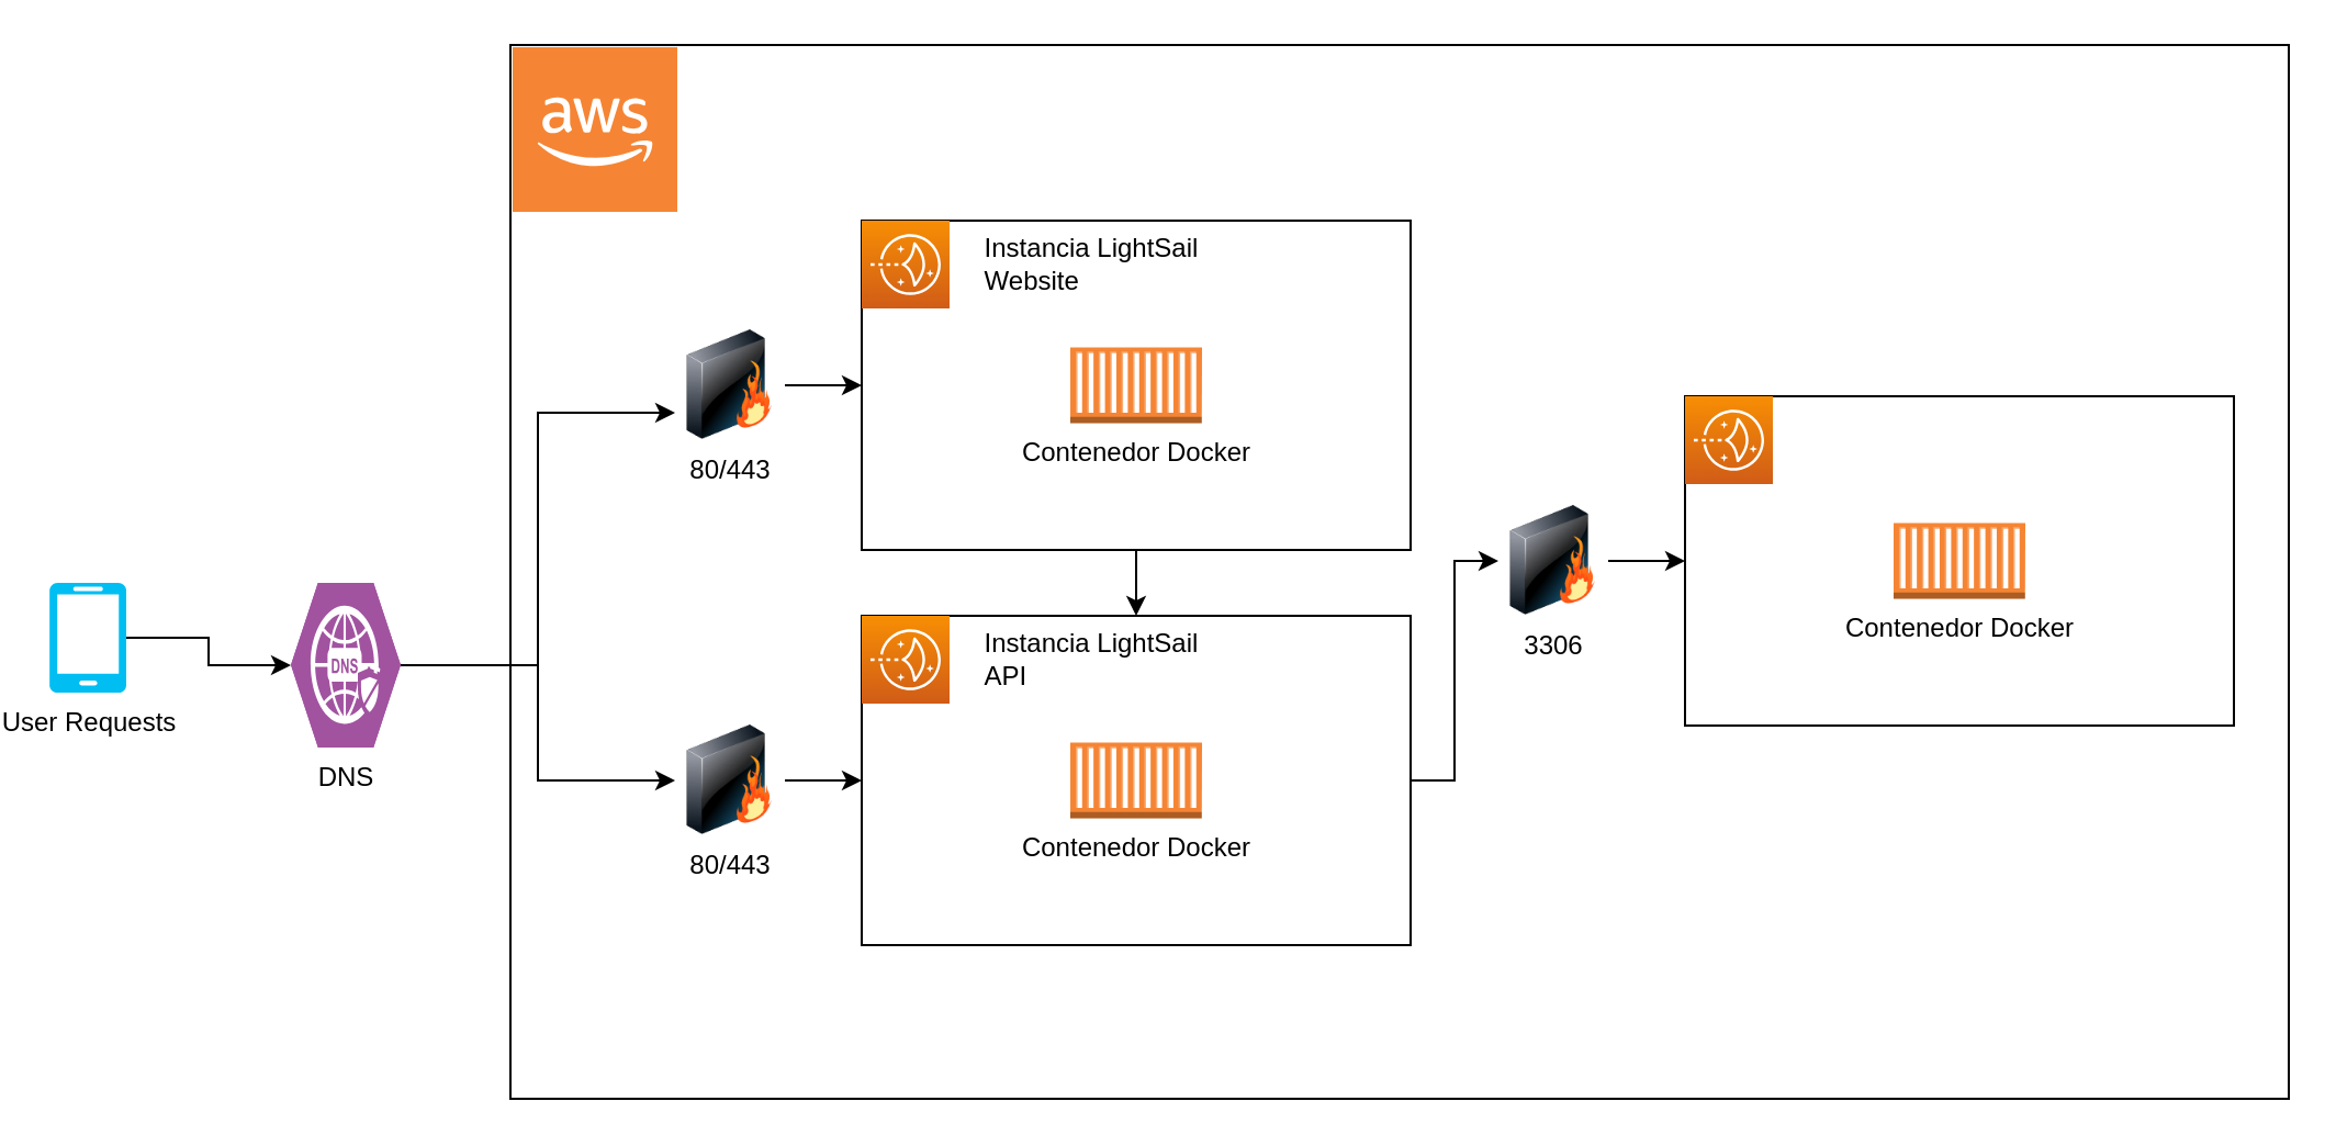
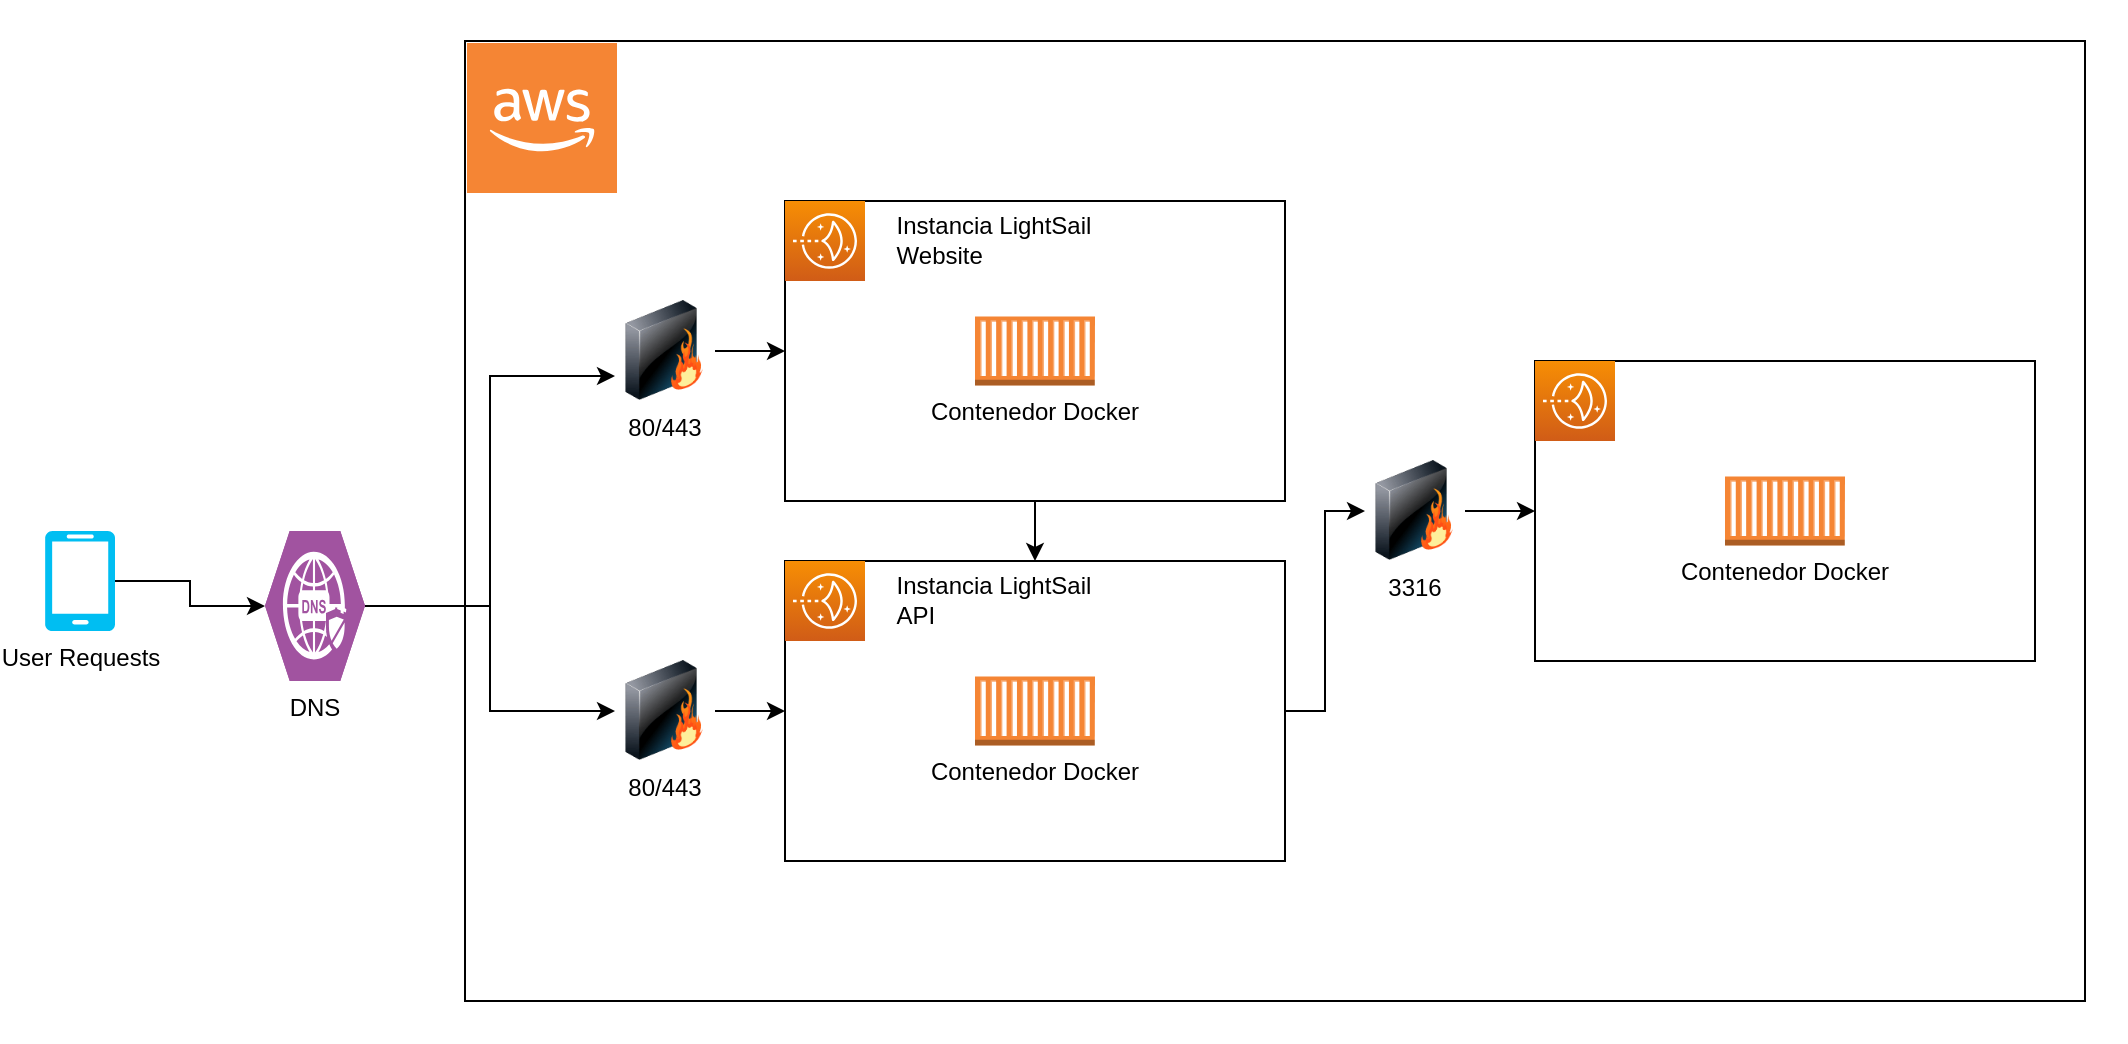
- <mxCell id="25" value="3306" style="image;html=1;image=img/lib/clip_art/networking/Firewall_128x128.png" vertex="1" parent="1"><mxGeometry x="680" y="230" width="50" height="50" as="geometry" /></mxCell>
+ <mxCell id="25" value="3316" style="image;html=1;image=img/lib/clip_art/networking/Firewall_128x128.png" vertex="1" parent="1"><mxGeometry x="680" y="230" width="50" height="50" as="geometry" /></mxCell>
